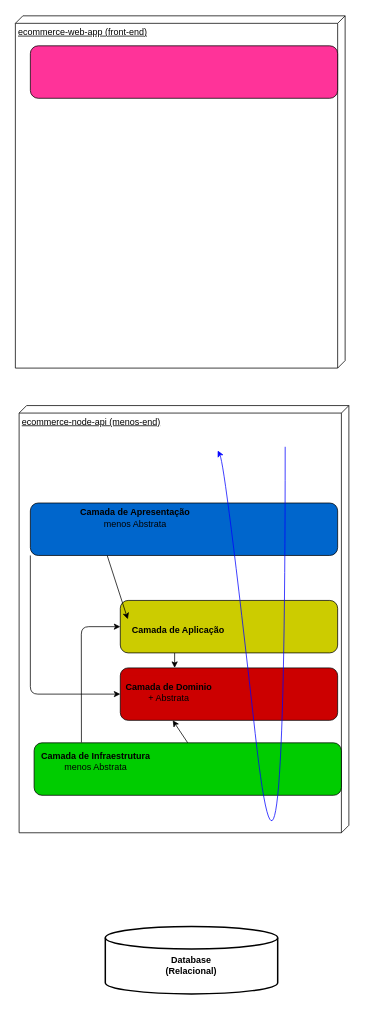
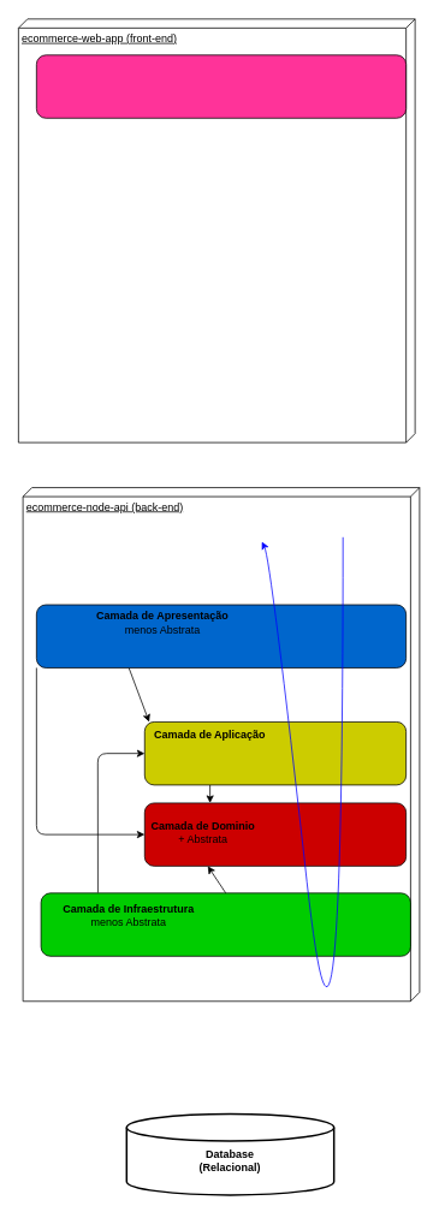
- <mxCell id="2" value="ecommerce-node-api (menos-end)" style="verticalAlign=top;align=left;spacingTop=8;spacingLeft=2;spacingRight=12;shape=cube;size=10;direction=south;fontStyle=4;html=1;" parent="1" vertex="1"><mxGeometry x="25" y="540" width="440" height="570" as="geometry" /></mxCell>
+ <mxCell id="2" value="ecommerce-node-api (back-end)" style="verticalAlign=top;align=left;spacingTop=8;spacingLeft=2;spacingRight=12;shape=cube;size=10;direction=south;fontStyle=4;html=1;" parent="1" vertex="1"><mxGeometry x="25" y="540" width="440" height="570" as="geometry" /></mxCell>
- <mxCell id="9" value="&lt;b&gt;Camada de Aplicação&lt;/b&gt;" style="text;html=1;strokeColor=none;fillColor=none;align=center;verticalAlign=middle;whiteSpace=wrap;rounded=0;" parent="1" vertex="1"><mxGeometry x="170" y="825" width="135" height="30" as="geometry" /></mxCell>
+ <mxCell id="9" value="&lt;b&gt;Camada de Aplicação&lt;/b&gt;" style="text;html=1;strokeColor=none;fillColor=none;align=center;verticalAlign=middle;whiteSpace=wrap;rounded=0;" parent="1" vertex="1"><mxGeometry x="165" y="800" width="135" height="30" as="geometry" /></mxCell>
- <mxCell id="12" value="&lt;b&gt;Camada de Infraestrutura&lt;/b&gt;&lt;br&gt;menos Abstrata" style="text;html=1;strokeColor=none;fillColor=none;align=center;verticalAlign=middle;whiteSpace=wrap;rounded=0;" parent="1" vertex="1"><mxGeometry x="45" y="1000" width="165" height="30" as="geometry" /></mxCell>
+ <mxCell id="12" value="&lt;b&gt;Camada de Infraestrutura&lt;/b&gt;&lt;br&gt;menos Abstrata" style="text;html=1;strokeColor=none;fillColor=none;align=center;verticalAlign=middle;whiteSpace=wrap;rounded=0;" parent="1" vertex="1"><mxGeometry x="60" y="1000" width="165" height="30" as="geometry" /></mxCell>
